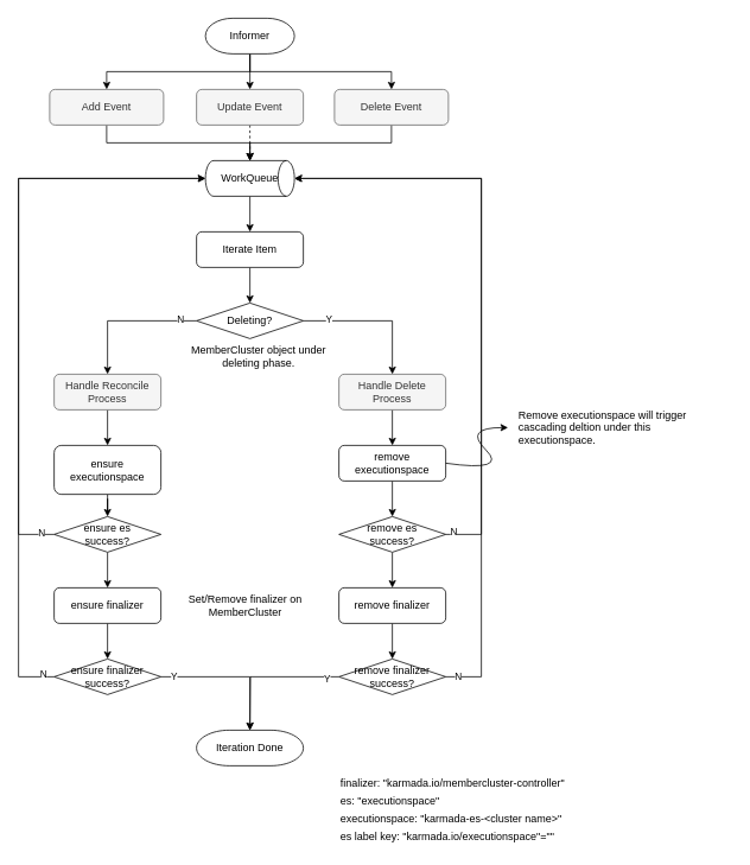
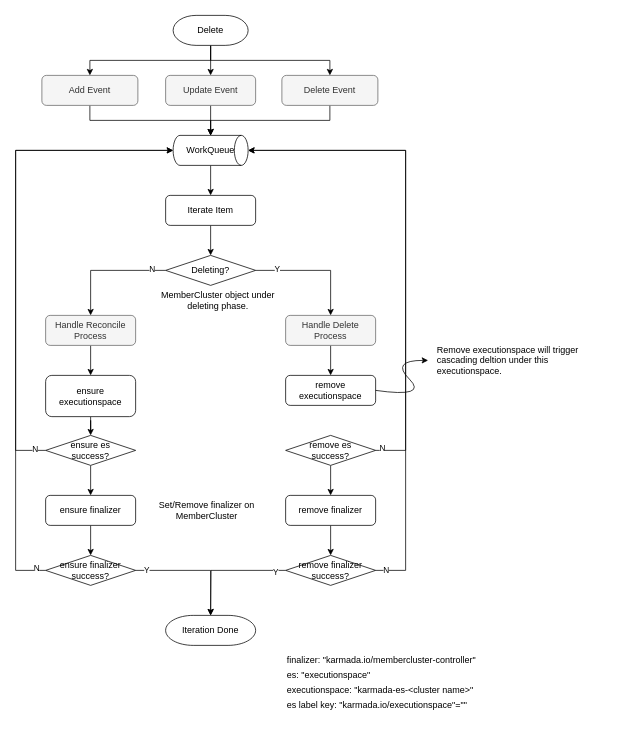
- <mxCell id="55" value="Informer" style="strokeWidth=1;html=1;shape=mxgraph.flowchart.terminator;whiteSpace=wrap;" vertex="1" parent="1"><mxGeometry x="230" y="20" width="100" height="40" as="geometry" /></mxCell>
+ <mxCell id="55" value="Delete" style="strokeWidth=1;html=1;shape=mxgraph.flowchart.terminator;whiteSpace=wrap;" vertex="1" parent="1"><mxGeometry x="230" y="20" width="100" height="40" as="geometry" /></mxCell>
- <mxCell id="58" value="" style="edgeStyle=orthogonalEdgeStyle;rounded=0;orthogonalLoop=1;jettySize=auto;html=1;dashed=1;" edge="1" parent="1" source="59" target="57"><mxGeometry relative="1" as="geometry" /></mxCell>
+ <mxCell id="58" value="" style="edgeStyle=orthogonalEdgeStyle;rounded=0;orthogonalLoop=1;jettySize=auto;html=1;" edge="1" parent="1" source="59" target="57"><mxGeometry relative="1" as="geometry" /></mxCell>
- <mxCell id="31" value="" style="edgeStyle=orthogonalEdgeStyle;rounded=0;orthogonalLoop=1;jettySize=auto;html=1;" edge="1" parent="1" source="32" target="30"><mxGeometry relative="1" as="geometry" /></mxCell>
